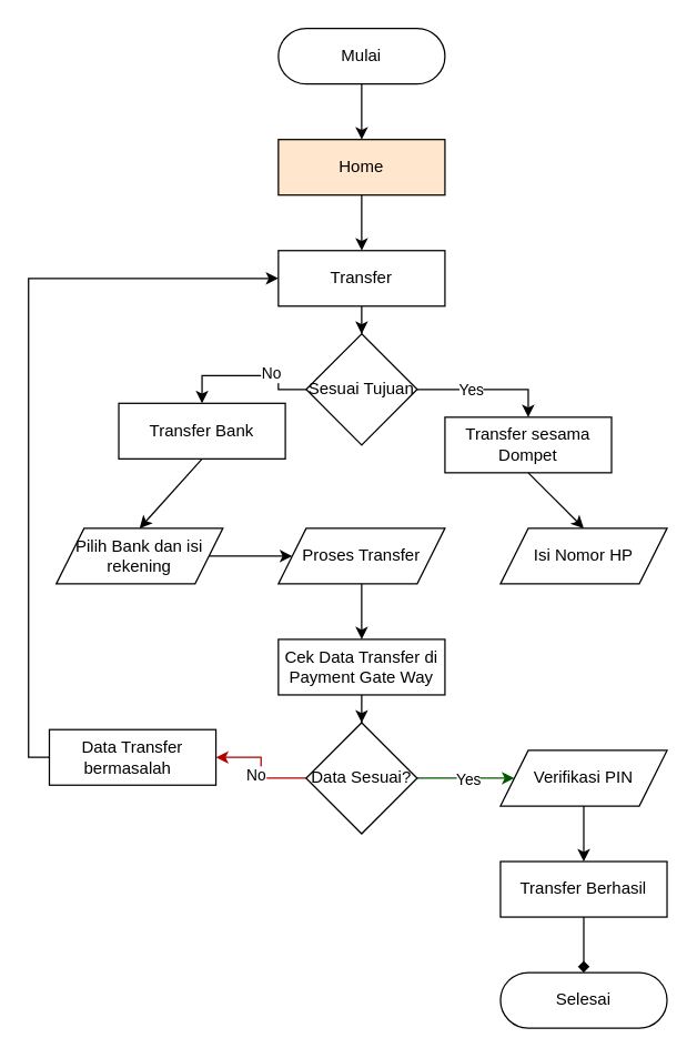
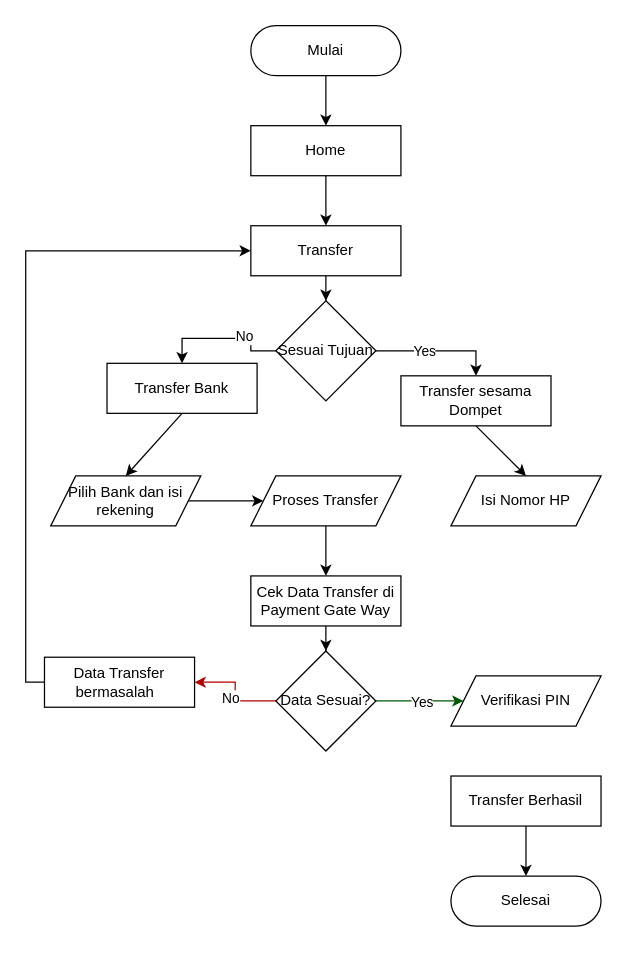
- <mxCell id="5" value="Home" style="rounded=0;whiteSpace=wrap;html=1;fillColor=#ffe6cc;" vertex="1" parent="1"><mxGeometry x="200" y="100" width="120" height="40" as="geometry" /></mxCell>
+ <mxCell id="5" value="Home" style="rounded=0;whiteSpace=wrap;html=1;" vertex="1" parent="1"><mxGeometry x="200" y="100" width="120" height="40" as="geometry" /></mxCell>
- <mxCell id="31" style="edgeStyle=orthogonalEdgeStyle;rounded=0;orthogonalLoop=1;jettySize=auto;html=1;entryX=0.5;entryY=0;entryDx=0;entryDy=0;" edge="1" parent="1" source="32" target="34"><mxGeometry relative="1" as="geometry" /></mxCell>
- <mxCell id="33" style="edgeStyle=orthogonalEdgeStyle;rounded=0;orthogonalLoop=1;jettySize=auto;html=1;entryX=0.5;entryY=0;entryDx=0;entryDy=0;endArrow=diamond;" edge="1" parent="1" source="34" target="35"><mxGeometry relative="1" as="geometry" /></mxCell>
+ <mxCell id="33" style="edgeStyle=orthogonalEdgeStyle;rounded=0;orthogonalLoop=1;jettySize=auto;html=1;entryX=0.5;entryY=0;entryDx=0;entryDy=0;" edge="1" parent="1" source="34" target="35"><mxGeometry relative="1" as="geometry" /></mxCell>
